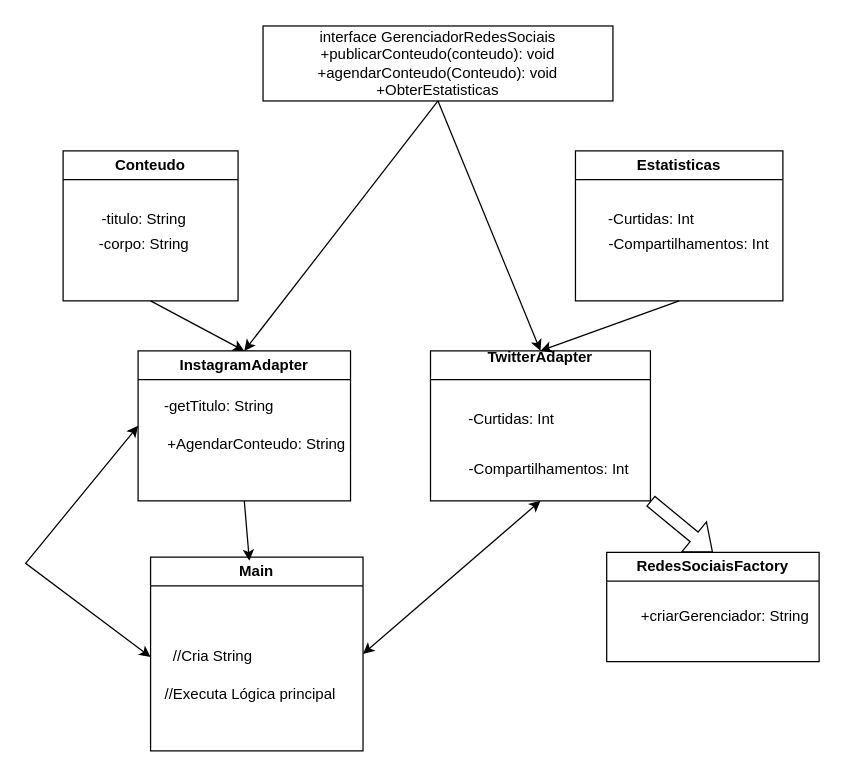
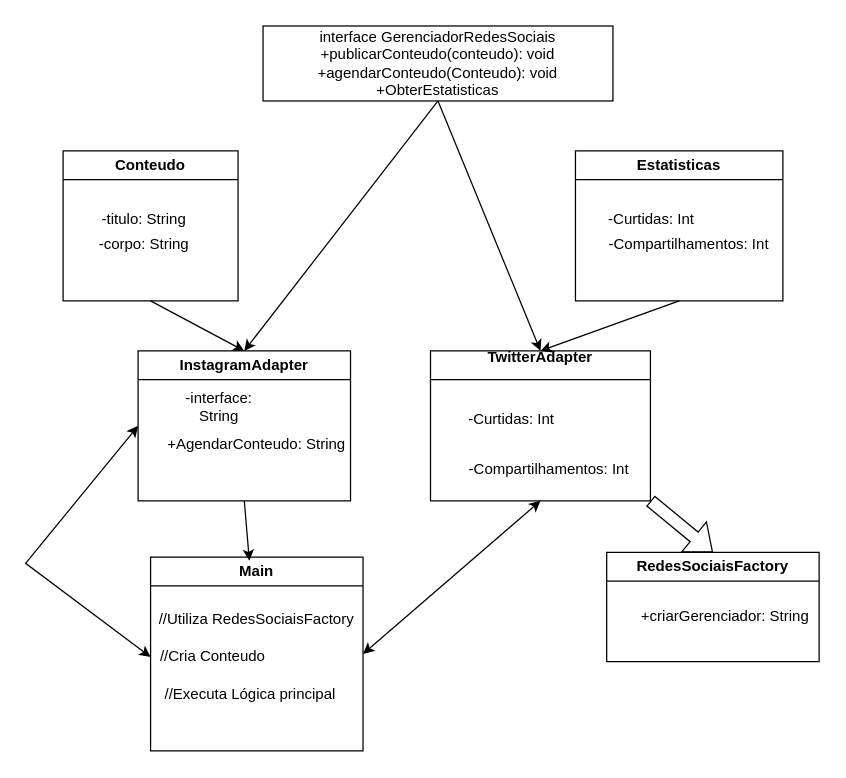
- <mxCell id="11" value="-getTitulo: String" style="text;html=1;whiteSpace=wrap;strokeColor=none;fillColor=none;align=center;verticalAlign=middle;rounded=0;" vertex="1" parent="9"><mxGeometry x="20" y="30" width="90" height="30" as="geometry" /></mxCell>
+ <mxCell id="11" value="-interface: String" style="text;html=1;whiteSpace=wrap;strokeColor=none;fillColor=none;align=center;verticalAlign=middle;rounded=0;" vertex="1" parent="9"><mxGeometry x="20" y="30" width="90" height="30" as="geometry" /></mxCell>
+ <mxCell id="21" value="//Utiliza RedesSociaisFactory" style="text;html=1;whiteSpace=wrap;strokeColor=none;fillColor=none;align=center;verticalAlign=middle;rounded=0;" vertex="1" parent="20"><mxGeometry y="35" width="170" height="30" as="geometry" /></mxCell>
- <mxCell id="22" value="//Cria String" style="text;html=1;whiteSpace=wrap;strokeColor=none;fillColor=none;align=center;verticalAlign=middle;rounded=0;" vertex="1" parent="20"><mxGeometry y="65" width="100" height="30" as="geometry" /></mxCell>
+ <mxCell id="22" value="//Cria Conteudo" style="text;html=1;whiteSpace=wrap;strokeColor=none;fillColor=none;align=center;verticalAlign=middle;rounded=0;" vertex="1" parent="20"><mxGeometry y="65" width="100" height="30" as="geometry" /></mxCell>
